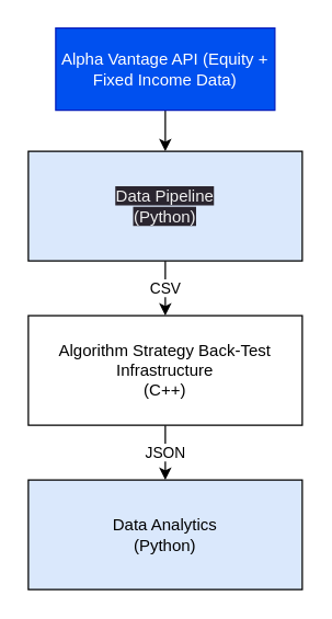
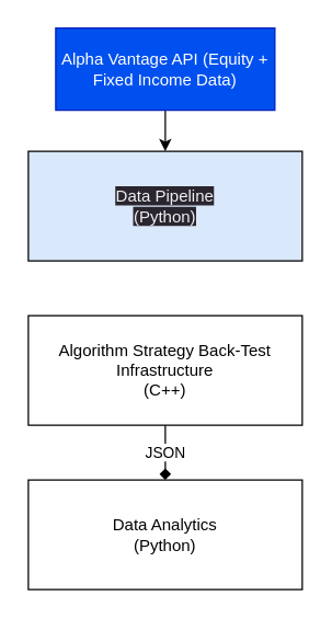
- <mxCell id="4" value="CSV" style="edgeStyle=none;rounded=0;orthogonalLoop=1;jettySize=auto;html=1;entryX=0.5;entryY=0;entryDx=0;entryDy=0;" edge="1" parent="1" source="5" target="3"><mxGeometry relative="1" as="geometry" /></mxCell>
- <mxCell id="2" value="JSON" style="edgeStyle=none;rounded=0;orthogonalLoop=1;jettySize=auto;html=1;" edge="1" parent="1" source="3" target="6"><mxGeometry relative="1" as="geometry" /></mxCell>
+ <mxCell id="2" value="JSON" style="edgeStyle=none;rounded=0;orthogonalLoop=1;jettySize=auto;html=1;endArrow=diamond;" edge="1" parent="1" source="3" target="6"><mxGeometry relative="1" as="geometry" /></mxCell>
- <mxCell id="6" value="Data Analytics&lt;br&gt;(Python)" style="rounded=0;whiteSpace=wrap;html=1;fillColor=#dae8fc;" vertex="1" parent="1"><mxGeometry x="20" y="350" width="200" height="80" as="geometry" /></mxCell>
+ <mxCell id="6" value="Data Analytics&lt;br&gt;(Python)" style="rounded=0;whiteSpace=wrap;html=1;" vertex="1" parent="1"><mxGeometry x="20" y="350" width="200" height="80" as="geometry" /></mxCell>
